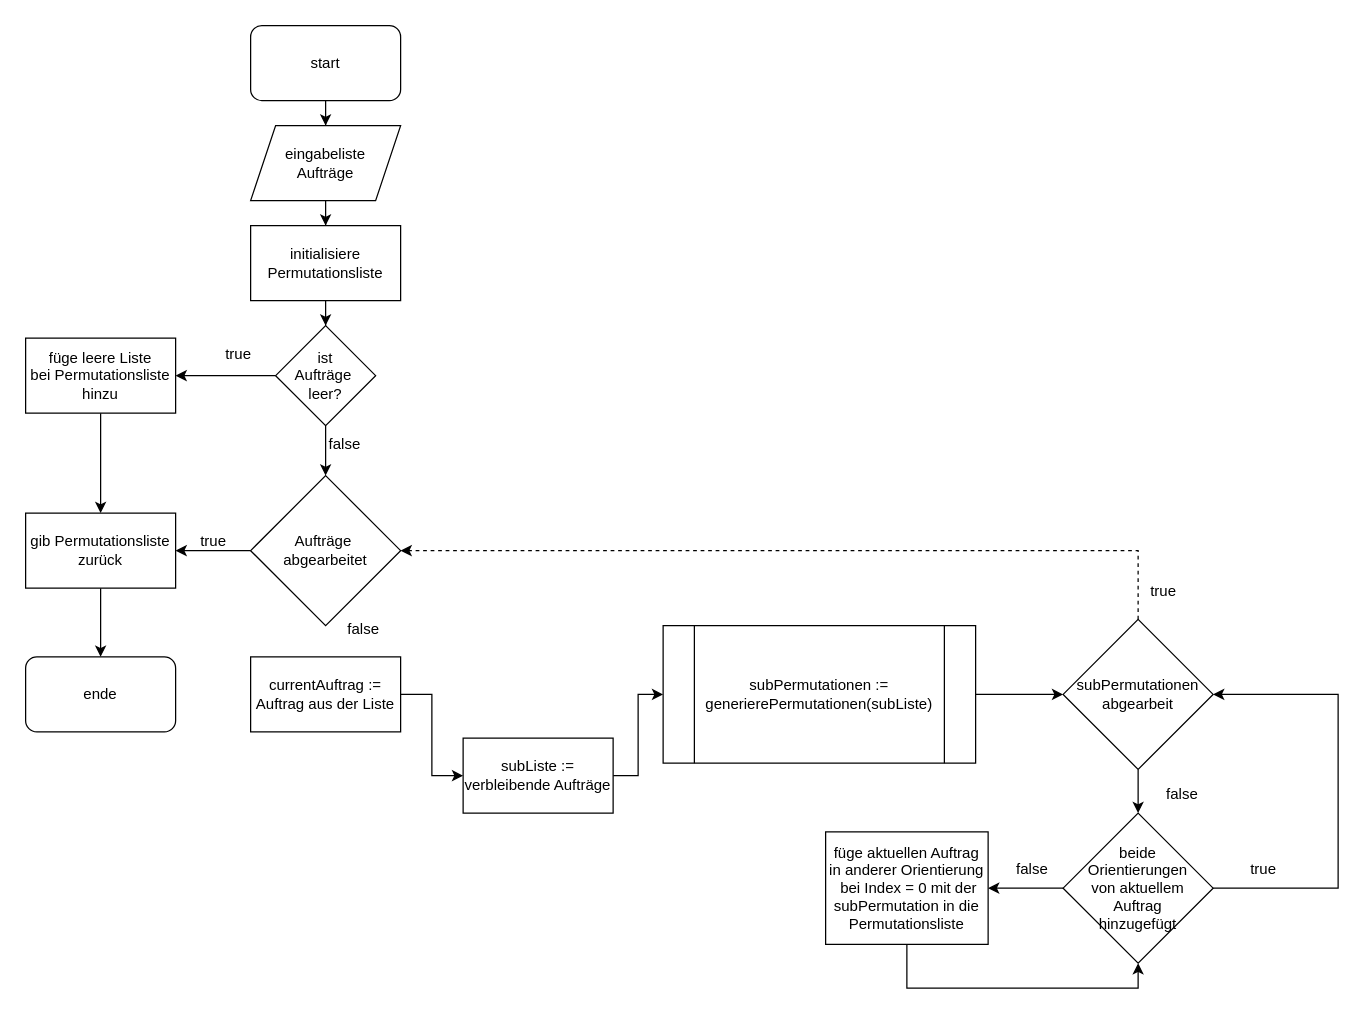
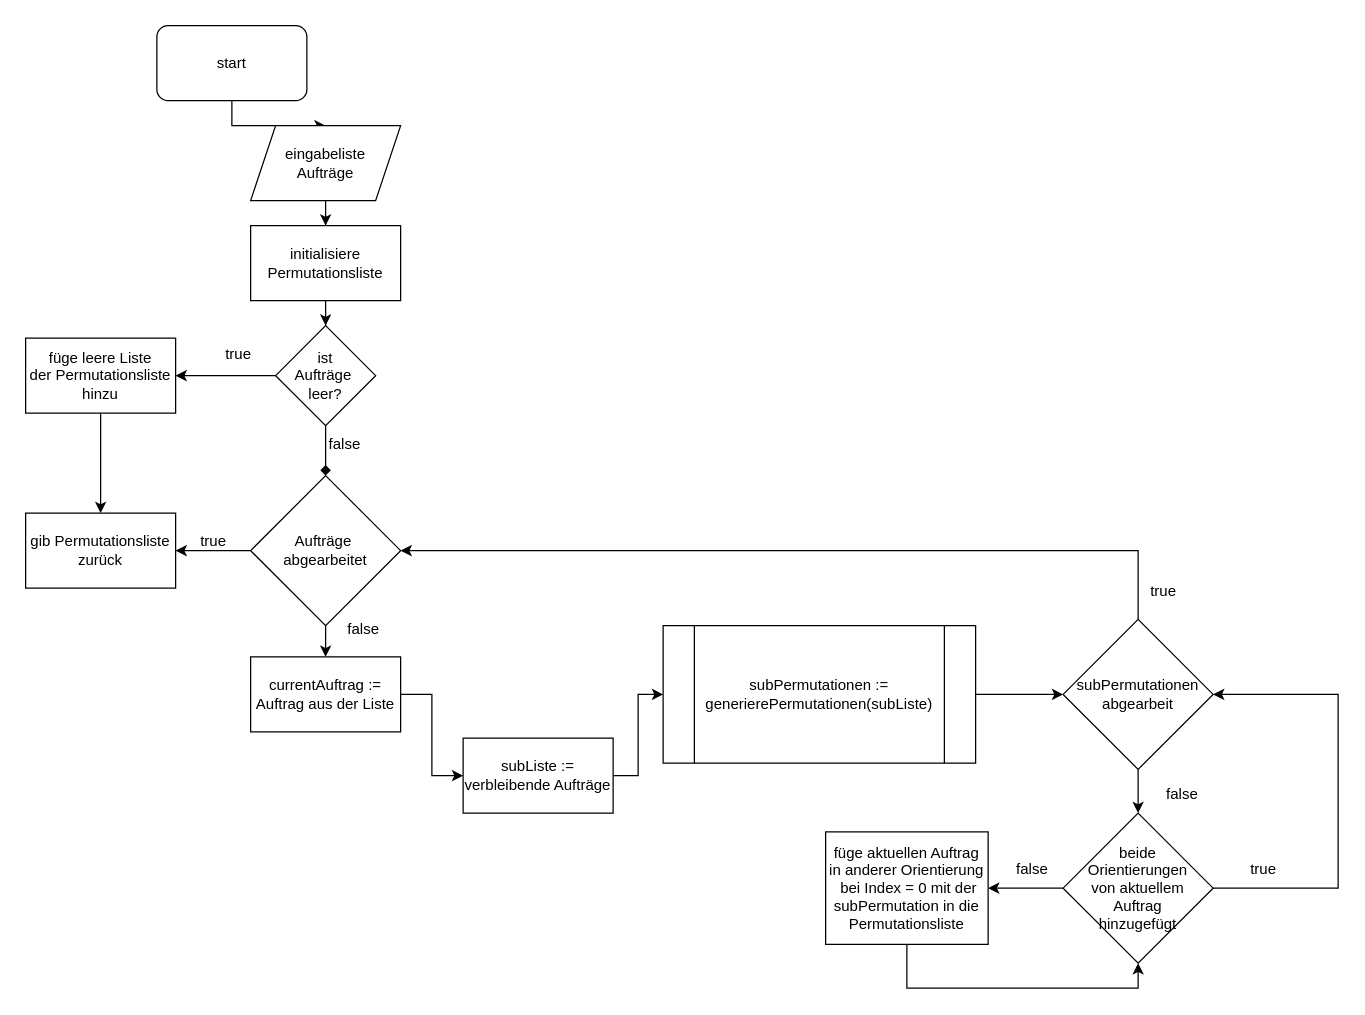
- <mxCell id="3" value="start" style="rounded=1;whiteSpace=wrap;html=1;" vertex="1" parent="1"><mxGeometry x="200" y="20" width="120" height="60" as="geometry" /></mxCell>
+ <mxCell id="3" value="start" style="rounded=1;whiteSpace=wrap;html=1;" vertex="1" parent="1"><mxGeometry x="125" y="20" width="120" height="60" as="geometry" /></mxCell>
- <mxCell id="10" value="füge leere Liste&lt;div&gt;bei Permutationsliste hinzu&lt;/div&gt;" style="rounded=0;whiteSpace=wrap;html=1;" vertex="1" parent="1"><mxGeometry x="20" y="270" width="120" height="60" as="geometry" /></mxCell>
+ <mxCell id="10" value="füge leere Liste&lt;div&gt;der Permutationsliste hinzu&lt;/div&gt;" style="rounded=0;whiteSpace=wrap;html=1;" vertex="1" parent="1"><mxGeometry x="20" y="270" width="120" height="60" as="geometry" /></mxCell>
- <mxCell id="6" value="" style="edgeStyle=orthogonalEdgeStyle;rounded=0;orthogonalLoop=1;jettySize=auto;html=1;" edge="1" parent="1" source="8" target="17"><mxGeometry relative="1" as="geometry" /></mxCell>
+ <mxCell id="6" value="" style="edgeStyle=orthogonalEdgeStyle;rounded=0;orthogonalLoop=1;jettySize=auto;html=1;endArrow=diamond;" edge="1" parent="1" source="8" target="17"><mxGeometry relative="1" as="geometry" /></mxCell>
- <mxCell id="25" style="edgeStyle=orthogonalEdgeStyle;rounded=0;orthogonalLoop=1;jettySize=auto;html=1;entryX=1;entryY=0.5;entryDx=0;entryDy=0;exitX=0.5;exitY=0;exitDx=0;exitDy=0;dashed=1;" edge="1" parent="1" source="26" target="17"><mxGeometry relative="1" as="geometry"><mxPoint x="470" y="450" as="targetPoint" /><Array as="points"><mxPoint x="910" y="440" /></Array></mxGeometry></mxCell>
+ <mxCell id="25" style="edgeStyle=orthogonalEdgeStyle;rounded=0;orthogonalLoop=1;jettySize=auto;html=1;entryX=1;entryY=0.5;entryDx=0;entryDy=0;exitX=0.5;exitY=0;exitDx=0;exitDy=0;" edge="1" parent="1" source="26" target="17"><mxGeometry relative="1" as="geometry"><mxPoint x="470" y="450" as="targetPoint" /><Array as="points"><mxPoint x="910" y="440" /></Array></mxGeometry></mxCell>
- <mxCell id="13" value="" style="edgeStyle=orthogonalEdgeStyle;rounded=0;orthogonalLoop=1;jettySize=auto;html=1;" edge="1" parent="1" source="14" target="33"><mxGeometry relative="1" as="geometry" /></mxCell>
+ <mxCell id="16" value="" style="edgeStyle=orthogonalEdgeStyle;rounded=0;orthogonalLoop=1;jettySize=auto;html=1;entryX=0.5;entryY=0;entryDx=0;entryDy=0;" edge="1" parent="1" source="17" target="19"><mxGeometry relative="1" as="geometry"><mxPoint x="260" y="520" as="targetPoint" /></mxGeometry></mxCell>
- <mxCell id="33" value="ende" style="rounded=1;whiteSpace=wrap;html=1;" vertex="1" parent="1"><mxGeometry x="20" y="525" width="120" height="60" as="geometry" /></mxCell>
